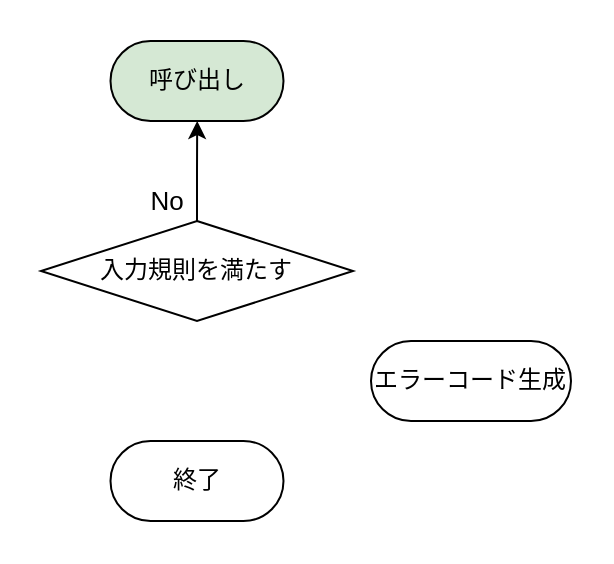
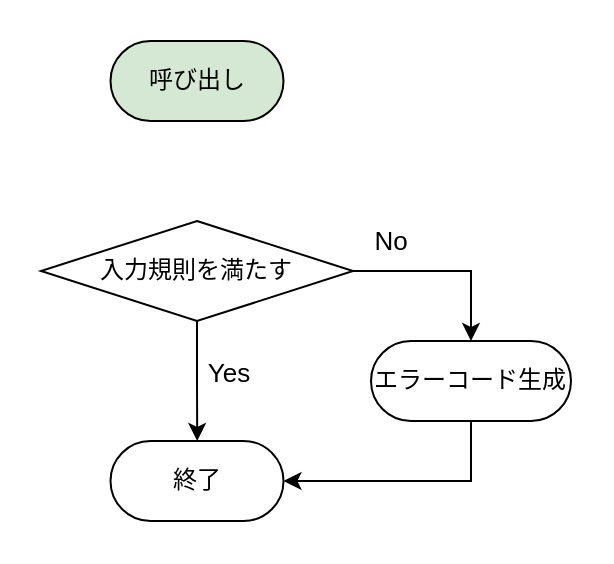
- <mxCell id="5" value="No" style="edgeStyle=orthogonalEdgeStyle;rounded=0;orthogonalLoop=1;jettySize=auto;html=1;fontSize=13;" edge="1" parent="1" source="6" target="2"><mxGeometry x="-0.596" y="15" relative="1" as="geometry"><mxPoint as="offset" /></mxGeometry></mxCell>
+ <mxCell id="5" value="No" style="edgeStyle=orthogonalEdgeStyle;rounded=0;orthogonalLoop=1;jettySize=auto;html=1;entryX=0.5;entryY=0;entryDx=0;entryDy=0;fontSize=13;" edge="1" parent="1" source="6" target="8"><mxGeometry x="-0.596" y="15" relative="1" as="geometry"><mxPoint as="offset" /></mxGeometry></mxCell>
+ <mxCell id="4" value="Yes" style="edgeStyle=orthogonalEdgeStyle;rounded=0;orthogonalLoop=1;jettySize=auto;html=1;fontSize=13;" edge="1" parent="1" source="6" target="3"><mxGeometry x="0.016" y="17" relative="1" as="geometry"><mxPoint x="-1" y="-5" as="offset" /></mxGeometry></mxCell>
+ <mxCell id="7" value="" style="edgeStyle=orthogonalEdgeStyle;rounded=0;orthogonalLoop=1;jettySize=auto;html=1;entryX=1;entryY=0.5;entryDx=0;entryDy=0;exitX=0.5;exitY=1;exitDx=0;exitDy=0;" edge="1" parent="1" source="8" target="3"><mxGeometry relative="1" as="geometry"><mxPoint x="255" y="292.5" as="targetPoint" /></mxGeometry></mxCell>
